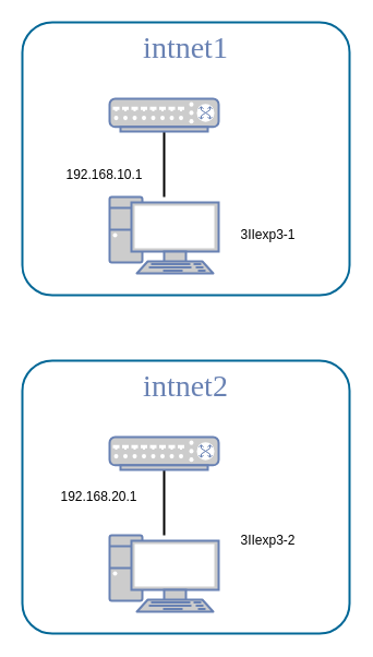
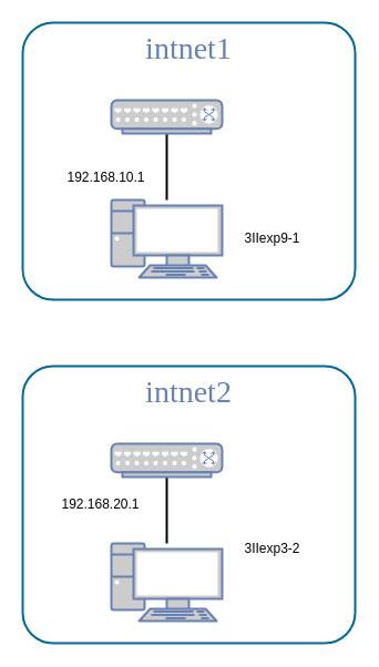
- <mxCell id="10" value="3IIexp3-1" style="text;html=1;align=center;verticalAlign=middle;resizable=0;points=[];autosize=1;strokeColor=none;fillColor=none;" parent="1" vertex="1"><mxGeometry x="210" y="205" width="70" height="20" as="geometry" /></mxCell>
+ <mxCell id="10" value="3IIexp9-1" style="text;html=1;align=center;verticalAlign=middle;resizable=0;points=[];autosize=1;strokeColor=none;fillColor=none;" parent="1" vertex="1"><mxGeometry x="210" y="205" width="70" height="20" as="geometry" /></mxCell>
